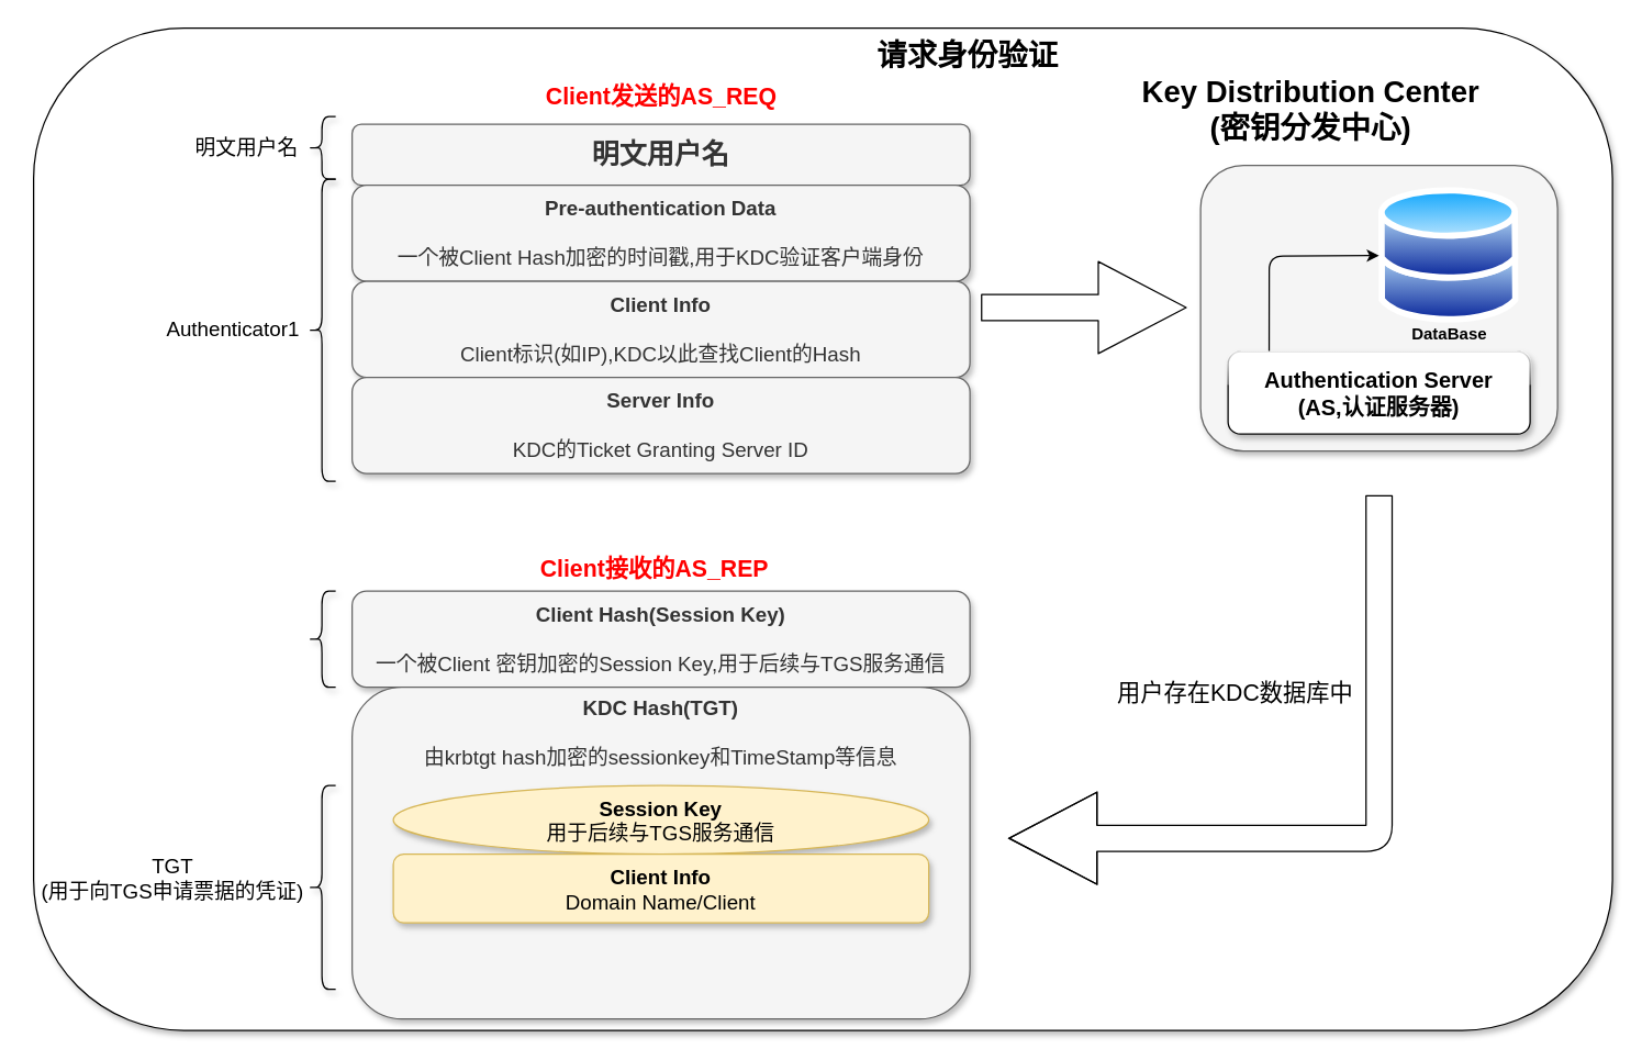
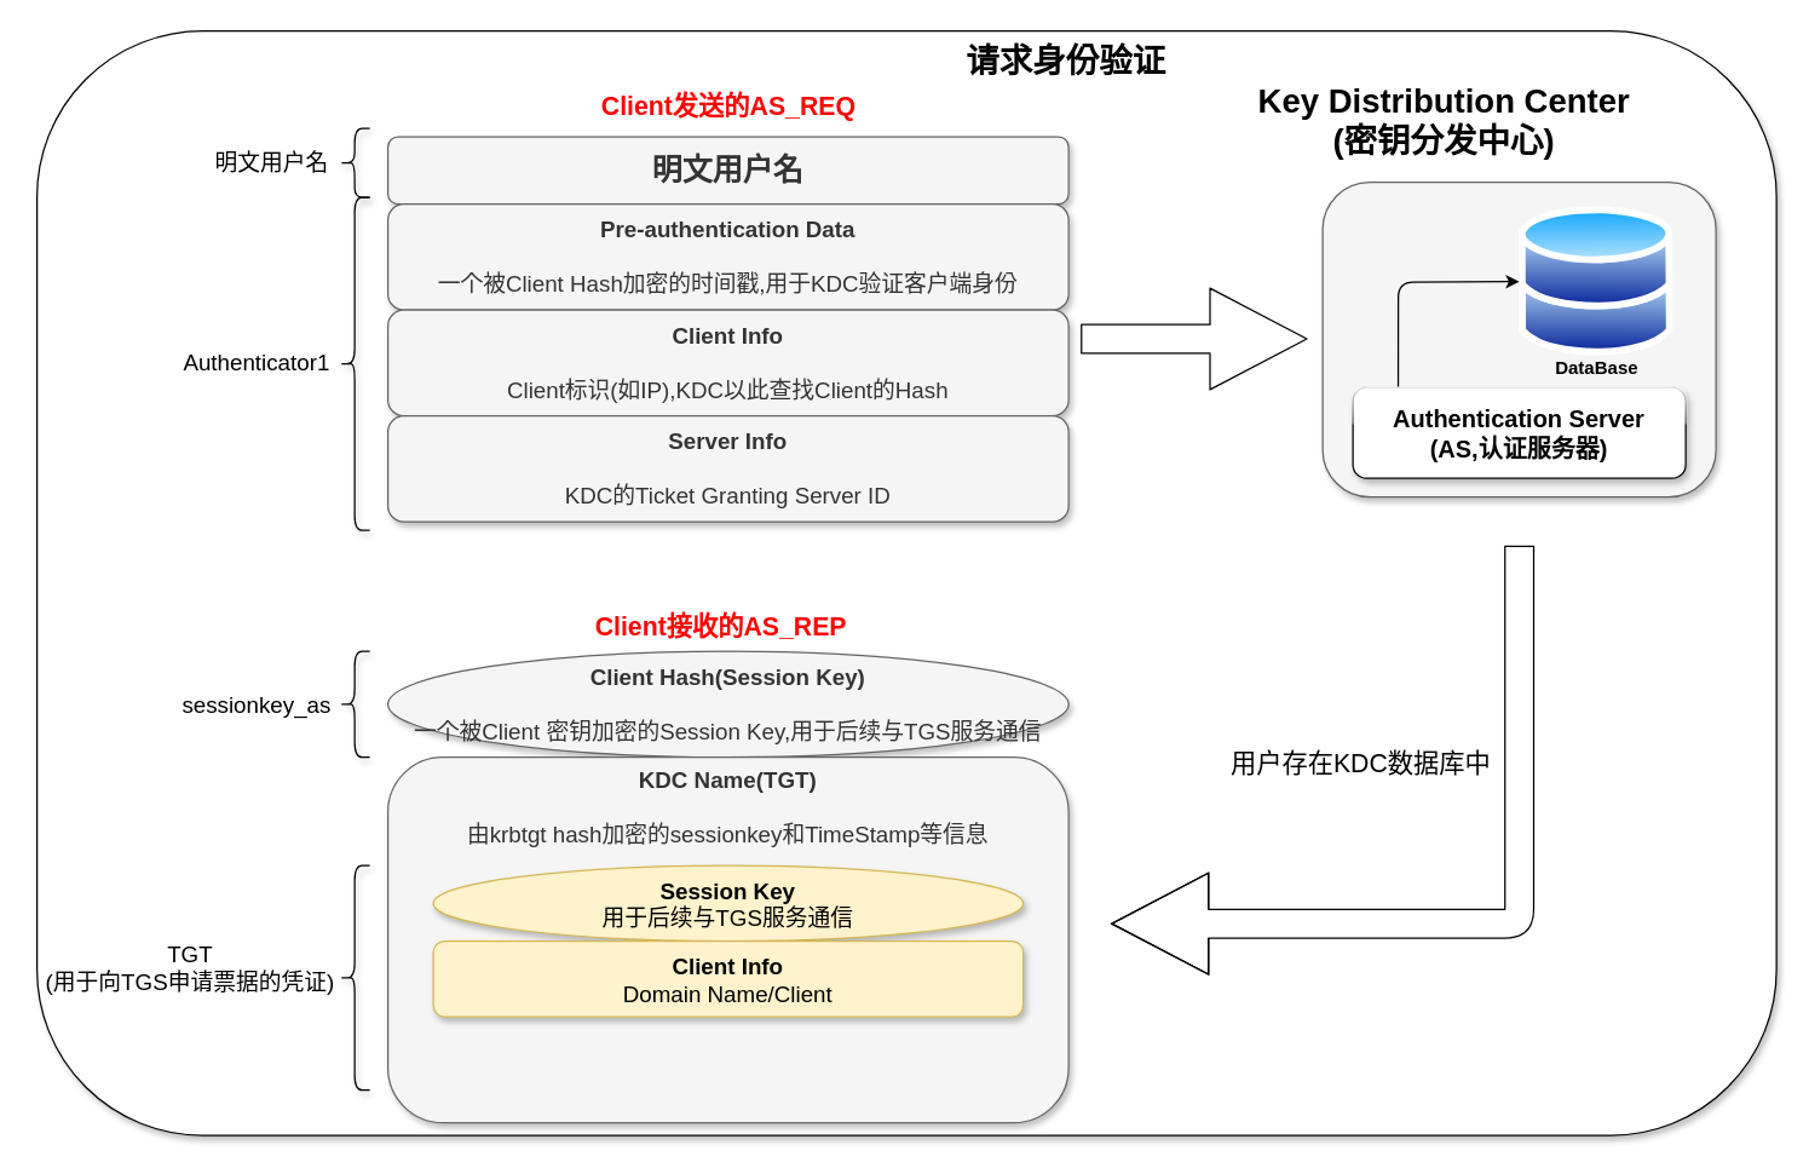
+ <mxCell id="28" value="sessionkey_as" style="text;html=1;align=center;verticalAlign=middle;resizable=0;points=[];autosize=1;fontSize=15;" parent="1" vertex="1"><mxGeometry x="114" y="455" width="110" height="20" as="geometry" /></mxCell>
- <mxCell id="17" value="&lt;span style=&quot;font-weight: 700&quot;&gt;&lt;font style=&quot;font-size: 15px&quot;&gt;Client Hash(Session Key)&lt;/font&gt;&lt;/span&gt;&lt;span style=&quot;font-size: 15px&quot;&gt;&lt;span style=&quot;font-size: 15px&quot;&gt;&lt;b&gt;&lt;br&gt;&lt;/b&gt;&lt;br style=&quot;font-size: 15px&quot;&gt;一个被Client 密钥加密的Session Key,用于后续与TGS服务通信&lt;br style=&quot;font-size: 15px&quot;&gt;&lt;/span&gt;&lt;/span&gt;" style="rounded=1;whiteSpace=wrap;html=1;fontSize=15;fillColor=#f5f5f5;strokeColor=#666666;fontColor=#333333;shadow=1;" parent="1" vertex="1"><mxGeometry x="256" y="430" width="450" height="70" as="geometry" /></mxCell>
+ <mxCell id="17" value="&lt;span style=&quot;font-weight: 700&quot;&gt;&lt;font style=&quot;font-size: 15px&quot;&gt;Client Hash(Session Key)&lt;/font&gt;&lt;/span&gt;&lt;span style=&quot;font-size: 15px&quot;&gt;&lt;span style=&quot;font-size: 15px&quot;&gt;&lt;b&gt;&lt;br&gt;&lt;/b&gt;&lt;br style=&quot;font-size: 15px&quot;&gt;一个被Client 密钥加密的Session Key,用于后续与TGS服务通信&lt;br style=&quot;font-size: 15px&quot;&gt;&lt;/span&gt;&lt;/span&gt;" style="ellipse;whiteSpace=wrap;html=1;fontSize=15;fillColor=#f5f5f5;strokeColor=#666666;fontColor=#333333;shadow=1;" parent="1" vertex="1"><mxGeometry x="256" y="430" width="450" height="70" as="geometry" /></mxCell>
- <mxCell id="18" value="&lt;span style=&quot;font-size: 15px&quot;&gt;&lt;span style=&quot;font-size: 15px&quot;&gt;&lt;b&gt;KDC Hash(TGT)&lt;br&gt;&lt;/b&gt;&lt;br style=&quot;font-size: 15px&quot;&gt;由krbtgt hash加密的sessionkey和TimeStamp等信息&lt;br style=&quot;font-size: 15px&quot;&gt;&lt;/span&gt;&lt;/span&gt;" style="rounded=1;whiteSpace=wrap;html=1;fontSize=15;verticalAlign=top;fillColor=#f5f5f5;strokeColor=#666666;fontColor=#333333;shadow=1;comic=0;glass=0;" parent="1" vertex="1"><mxGeometry x="256" y="500" width="450" height="241.62" as="geometry" /></mxCell>
+ <mxCell id="18" value="&lt;span style=&quot;font-size: 15px&quot;&gt;&lt;span style=&quot;font-size: 15px&quot;&gt;&lt;b&gt;KDC Name(TGT)&lt;br&gt;&lt;/b&gt;&lt;br style=&quot;font-size: 15px&quot;&gt;由krbtgt hash加密的sessionkey和TimeStamp等信息&lt;br style=&quot;font-size: 15px&quot;&gt;&lt;/span&gt;&lt;/span&gt;" style="rounded=1;whiteSpace=wrap;html=1;fontSize=15;verticalAlign=top;fillColor=#f5f5f5;strokeColor=#666666;fontColor=#333333;shadow=1;comic=0;glass=0;" parent="1" vertex="1"><mxGeometry x="256" y="500" width="450" height="241.62" as="geometry" /></mxCell>
